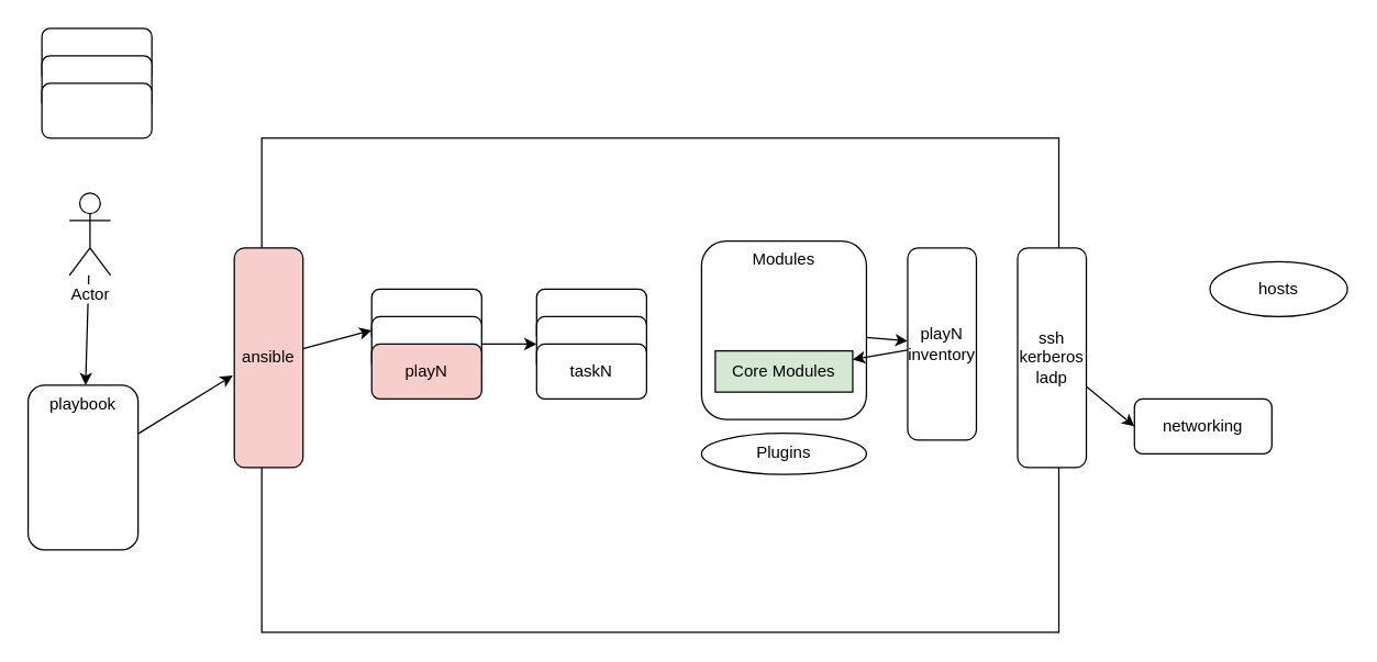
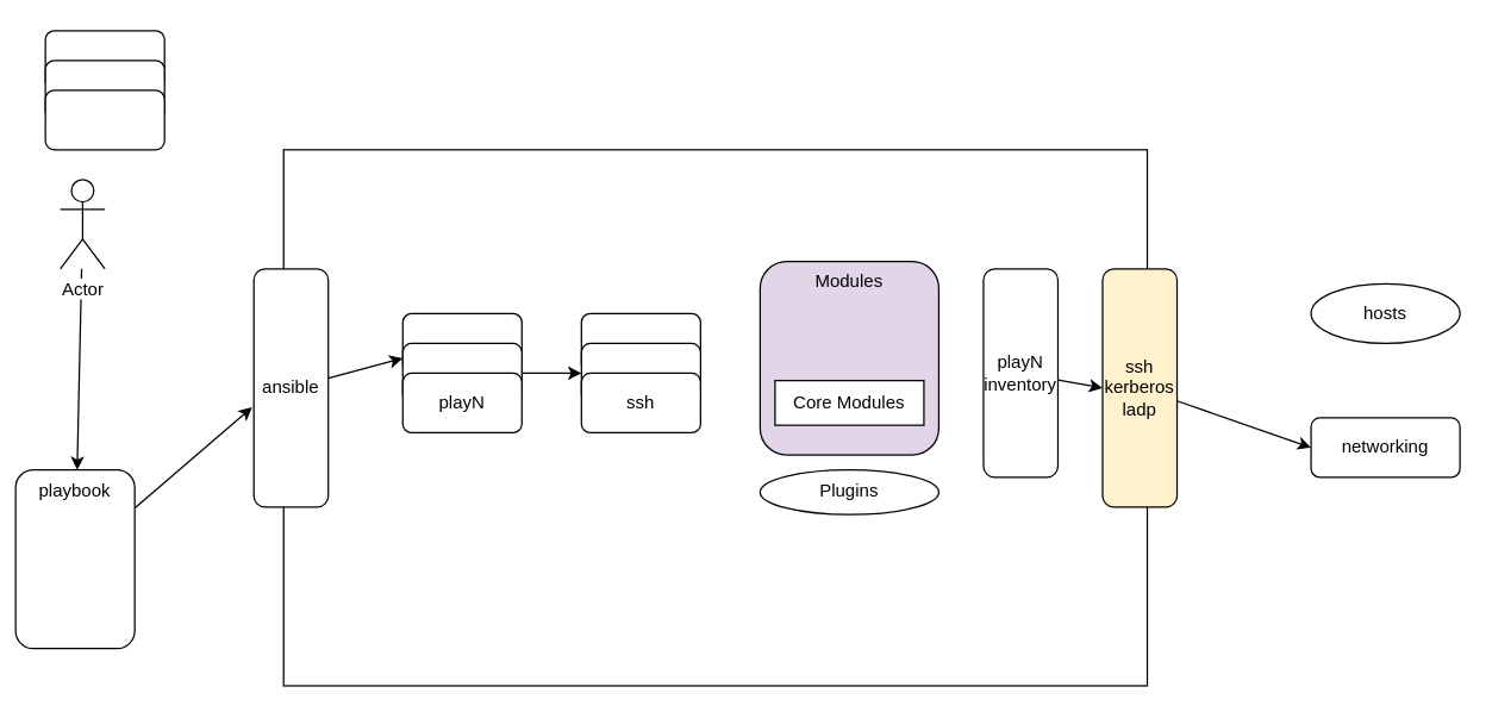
- <mxCell id="10" value="Actor" style="shape=umlActor;verticalLabelPosition=bottom;labelBackgroundColor=#ffffff;verticalAlign=top;html=1;outlineConnect=0;" vertex="1" parent="1"><mxGeometry x="50" y="140" width="30" height="60" as="geometry" /></mxCell>
+ <mxCell id="10" value="Actor" style="shape=umlActor;verticalLabelPosition=bottom;labelBackgroundColor=#ffffff;verticalAlign=top;html=1;outlineConnect=0;" vertex="1" parent="1"><mxGeometry x="40" y="120" width="30" height="60" as="geometry" /></mxCell>
- <mxCell id="24" value="Modules" style="rounded=1;whiteSpace=wrap;html=1;verticalAlign=top;" vertex="1" parent="1"><mxGeometry x="510" y="175" width="120" height="130" as="geometry" /></mxCell>
+ <mxCell id="24" value="Modules" style="rounded=1;whiteSpace=wrap;html=1;verticalAlign=top;fillColor=#e1d5e7;" vertex="1" parent="1"><mxGeometry x="510" y="175" width="120" height="130" as="geometry" /></mxCell>
- <mxCell id="23" style="edgeStyle=none;rounded=0;orthogonalLoop=1;jettySize=auto;html=1;" edge="1" parent="1" source="24" target="28"><mxGeometry relative="1" as="geometry" /></mxCell>
- <mxCell id="27" style="edgeStyle=none;rounded=0;orthogonalLoop=1;jettySize=auto;html=1;" edge="1" parent="1" source="28" target="25"><mxGeometry relative="1" as="geometry" /></mxCell>
+ <mxCell id="27" style="edgeStyle=none;rounded=0;orthogonalLoop=1;jettySize=auto;html=1;entryX=0;entryY=0.5;entryDx=0;entryDy=0;" edge="1" parent="1" source="28" target="6"><mxGeometry relative="1" as="geometry" /></mxCell>
- <mxCell id="4" value="ansible" style="rounded=1;whiteSpace=wrap;html=1;fillColor=#f8cecc;" vertex="1" parent="1"><mxGeometry x="170" y="180" width="50" height="160" as="geometry" /></mxCell>
+ <mxCell id="4" value="ansible" style="rounded=1;whiteSpace=wrap;html=1;" vertex="1" parent="1"><mxGeometry x="170" y="180" width="50" height="160" as="geometry" /></mxCell>
- <mxCell id="6" value="ssh&lt;br&gt;kerberos&lt;br&gt;ladp" style="rounded=1;whiteSpace=wrap;html=1;" vertex="1" parent="1"><mxGeometry x="740" y="180" width="50" height="160" as="geometry" /></mxCell>
+ <mxCell id="6" value="ssh&lt;br&gt;kerberos&lt;br&gt;ladp" style="rounded=1;whiteSpace=wrap;html=1;fillColor=#fff2cc;" vertex="1" parent="1"><mxGeometry x="740" y="180" width="50" height="160" as="geometry" /></mxCell>
- <mxCell id="19" value="playN" style="rounded=1;whiteSpace=wrap;html=1;fillColor=#f8cecc;" vertex="1" parent="1"><mxGeometry x="270" y="250" width="80" height="40" as="geometry" /></mxCell>
+ <mxCell id="19" value="playN" style="rounded=1;whiteSpace=wrap;html=1;" vertex="1" parent="1"><mxGeometry x="270" y="250" width="80" height="40" as="geometry" /></mxCell>
- <mxCell id="22" value="taskN" style="rounded=1;whiteSpace=wrap;html=1;" vertex="1" parent="1"><mxGeometry x="390" y="250" width="80" height="40" as="geometry" /></mxCell>
+ <mxCell id="22" value="ssh" style="rounded=1;whiteSpace=wrap;html=1;" vertex="1" parent="1"><mxGeometry x="390" y="250" width="80" height="40" as="geometry" /></mxCell>
- <mxCell id="25" value="Core Modules" style="rounded=0;whiteSpace=wrap;html=1;fillColor=#d5e8d4;" vertex="1" parent="1"><mxGeometry x="520" y="255" width="100" height="30" as="geometry" /></mxCell>
+ <mxCell id="25" value="Core Modules" style="rounded=0;whiteSpace=wrap;html=1;" vertex="1" parent="1"><mxGeometry x="520" y="255" width="100" height="30" as="geometry" /></mxCell>
- <mxCell id="8" value="networking" style="rounded=1;whiteSpace=wrap;html=1;" vertex="1" parent="1"><mxGeometry x="825" y="290" width="100" height="40" as="geometry" /></mxCell>
+ <mxCell id="8" value="networking" style="rounded=1;whiteSpace=wrap;html=1;" vertex="1" parent="1"><mxGeometry x="880" y="280" width="100" height="40" as="geometry" /></mxCell>
- <mxCell id="12" value="playbook" style="rounded=1;whiteSpace=wrap;html=1;verticalAlign=top;" vertex="1" parent="1"><mxGeometry x="20" y="280" width="80" height="120" as="geometry" /></mxCell>
+ <mxCell id="12" value="playbook" style="rounded=1;whiteSpace=wrap;html=1;verticalAlign=top;" vertex="1" parent="1"><mxGeometry x="10" y="315" width="80" height="120" as="geometry" /></mxCell>
